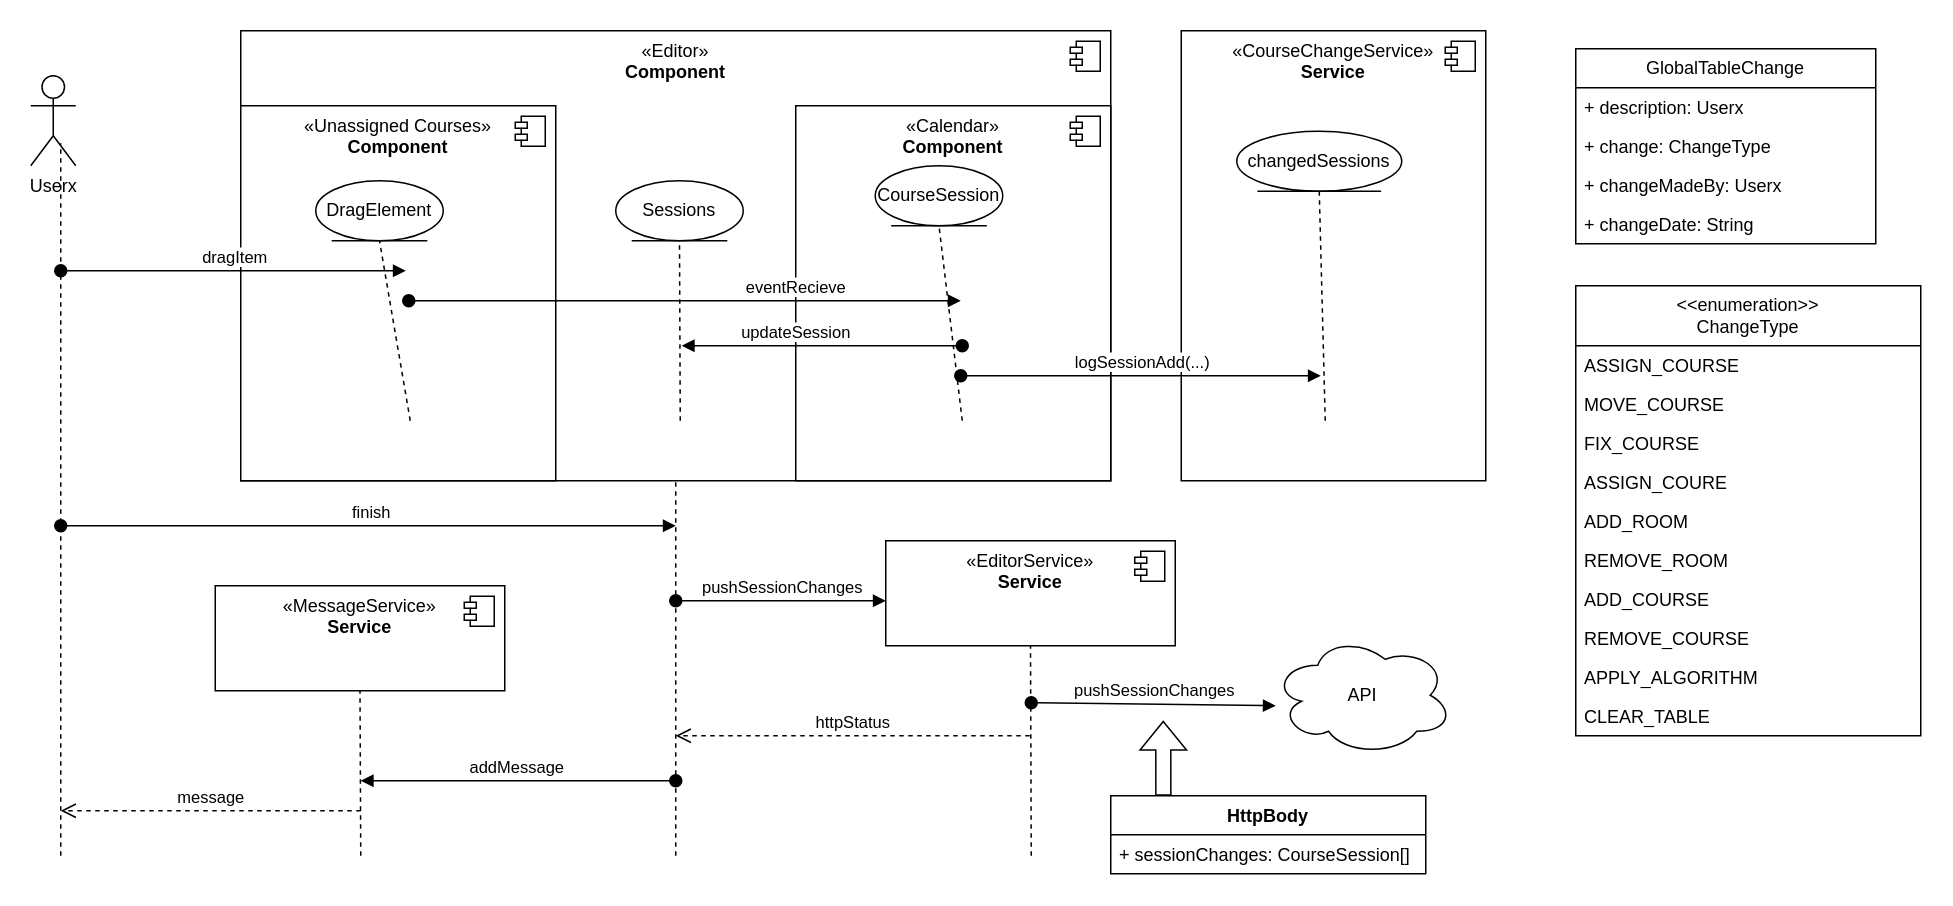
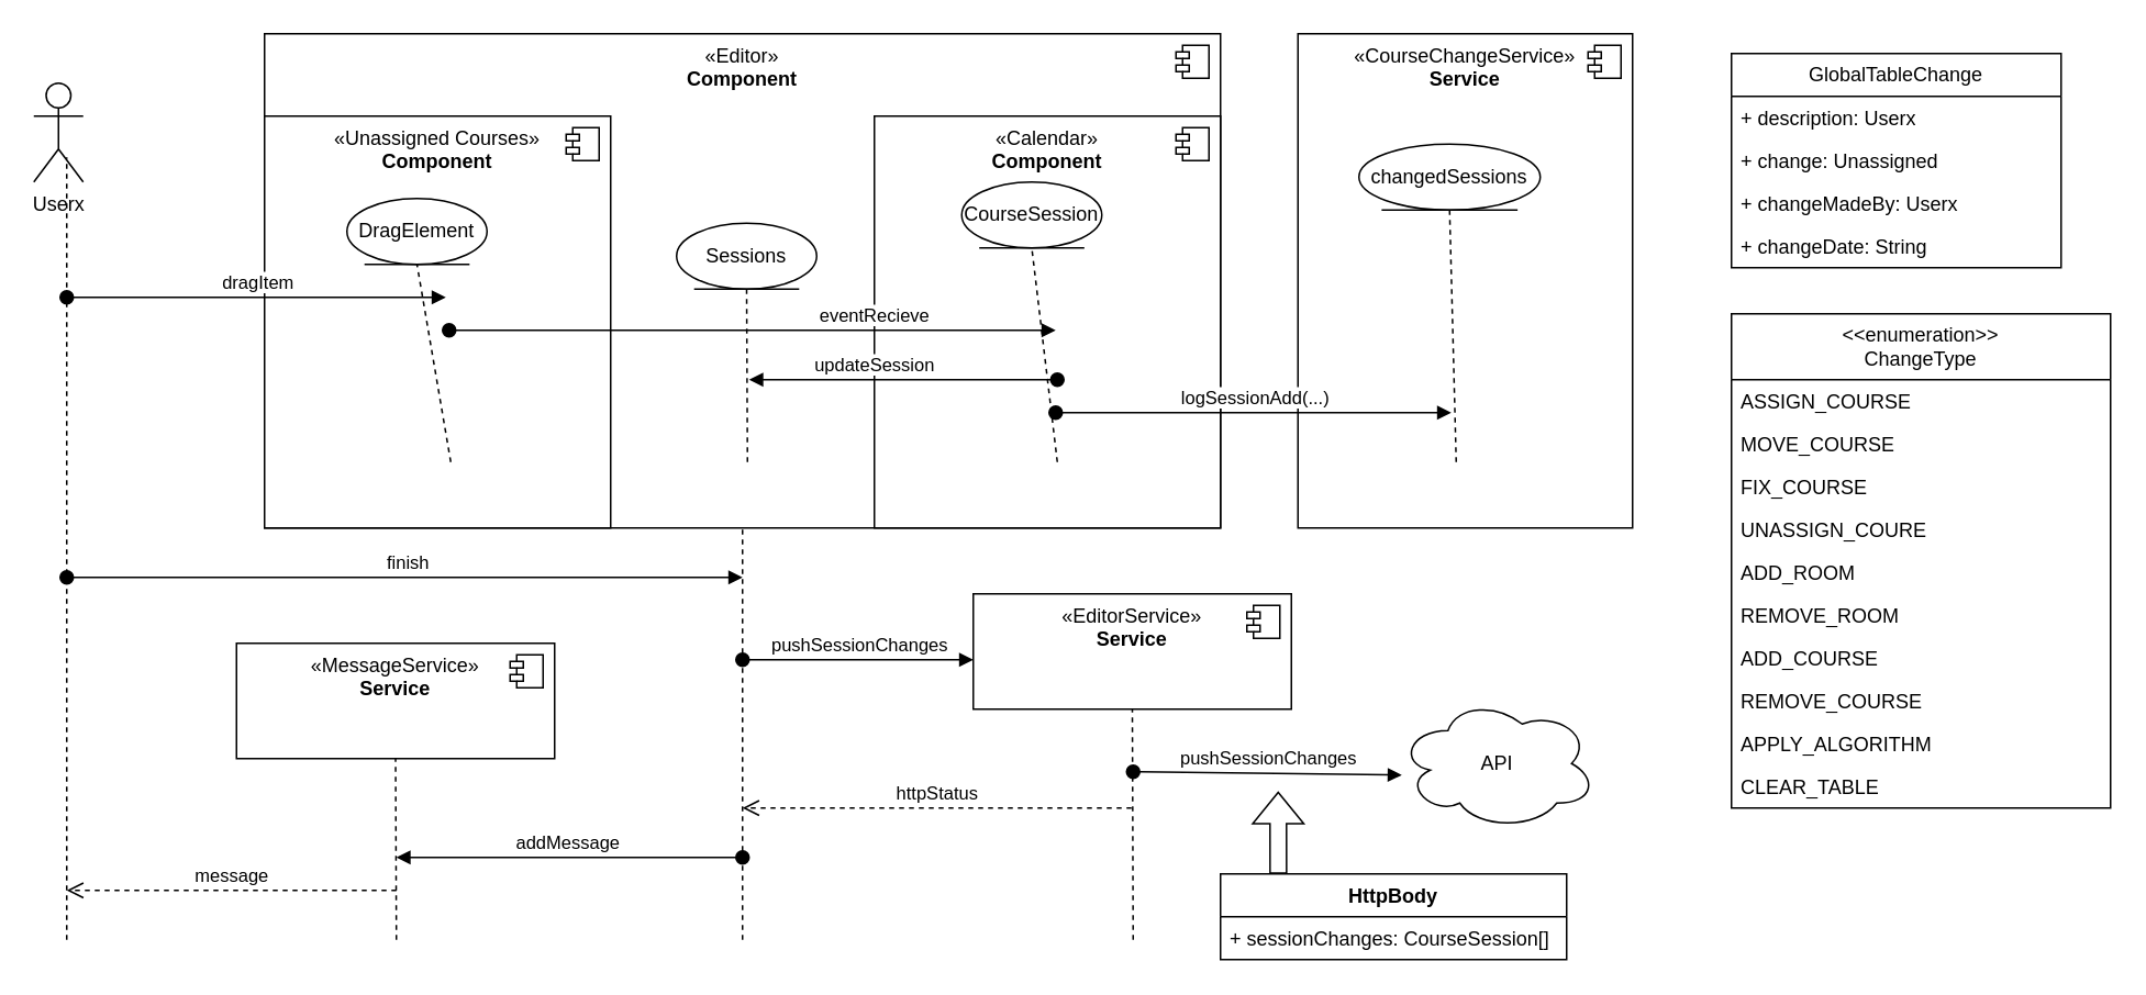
- <mxCell id="9" value="+ change: ChangeType&amp;nbsp;" style="text;strokeColor=none;fillColor=none;align=left;verticalAlign=top;spacingLeft=4;spacingRight=4;overflow=hidden;rotatable=0;points=[[0,0.5],[1,0.5]];portConstraint=eastwest;whiteSpace=wrap;html=1;" parent="7" vertex="1"><mxGeometry y="52" width="200" height="26" as="geometry" /></mxCell>
+ <mxCell id="9" value="+ change: Unassigned&amp;nbsp;" style="text;strokeColor=none;fillColor=none;align=left;verticalAlign=top;spacingLeft=4;spacingRight=4;overflow=hidden;rotatable=0;points=[[0,0.5],[1,0.5]];portConstraint=eastwest;whiteSpace=wrap;html=1;" parent="7" vertex="1"><mxGeometry y="52" width="200" height="26" as="geometry" /></mxCell>
- <mxCell id="32" value="Sessions" style="ellipse;shape=umlEntity;whiteSpace=wrap;html=1;" parent="1" vertex="1"><mxGeometry x="410" y="120" width="85" height="40" as="geometry" /></mxCell>
+ <mxCell id="32" value="Sessions" style="ellipse;shape=umlEntity;whiteSpace=wrap;html=1;" parent="1" vertex="1"><mxGeometry x="410" y="135" width="85" height="40" as="geometry" /></mxCell>
- <mxCell id="16" value="ASSIGN_COURE" style="text;strokeColor=none;fillColor=none;align=left;verticalAlign=top;spacingLeft=4;spacingRight=4;overflow=hidden;rotatable=0;points=[[0,0.5],[1,0.5]];portConstraint=eastwest;whiteSpace=wrap;html=1;" parent="12" vertex="1"><mxGeometry y="118" width="230" height="26" as="geometry" /></mxCell>
+ <mxCell id="16" value="UNASSIGN_COURE" style="text;strokeColor=none;fillColor=none;align=left;verticalAlign=top;spacingLeft=4;spacingRight=4;overflow=hidden;rotatable=0;points=[[0,0.5],[1,0.5]];portConstraint=eastwest;whiteSpace=wrap;html=1;" parent="12" vertex="1"><mxGeometry y="118" width="230" height="26" as="geometry" /></mxCell>
